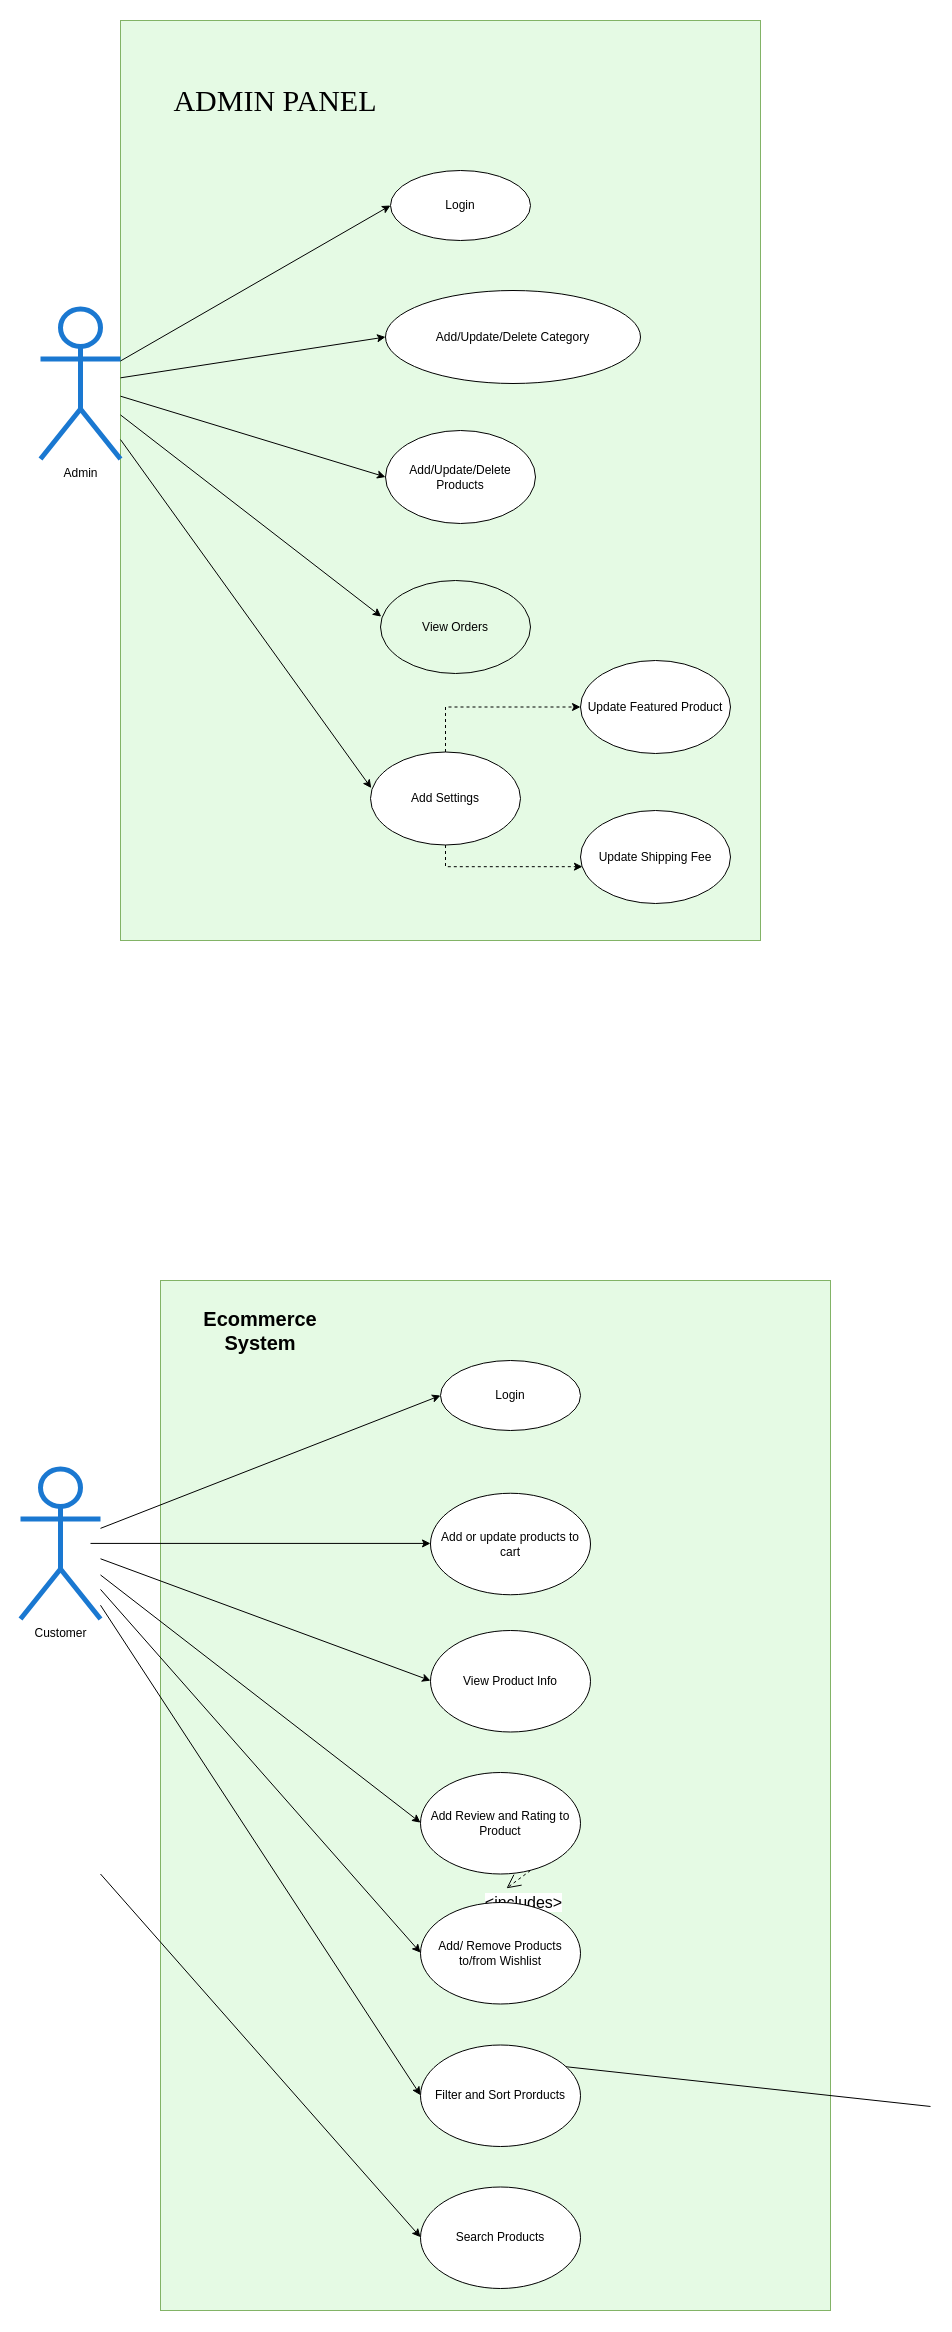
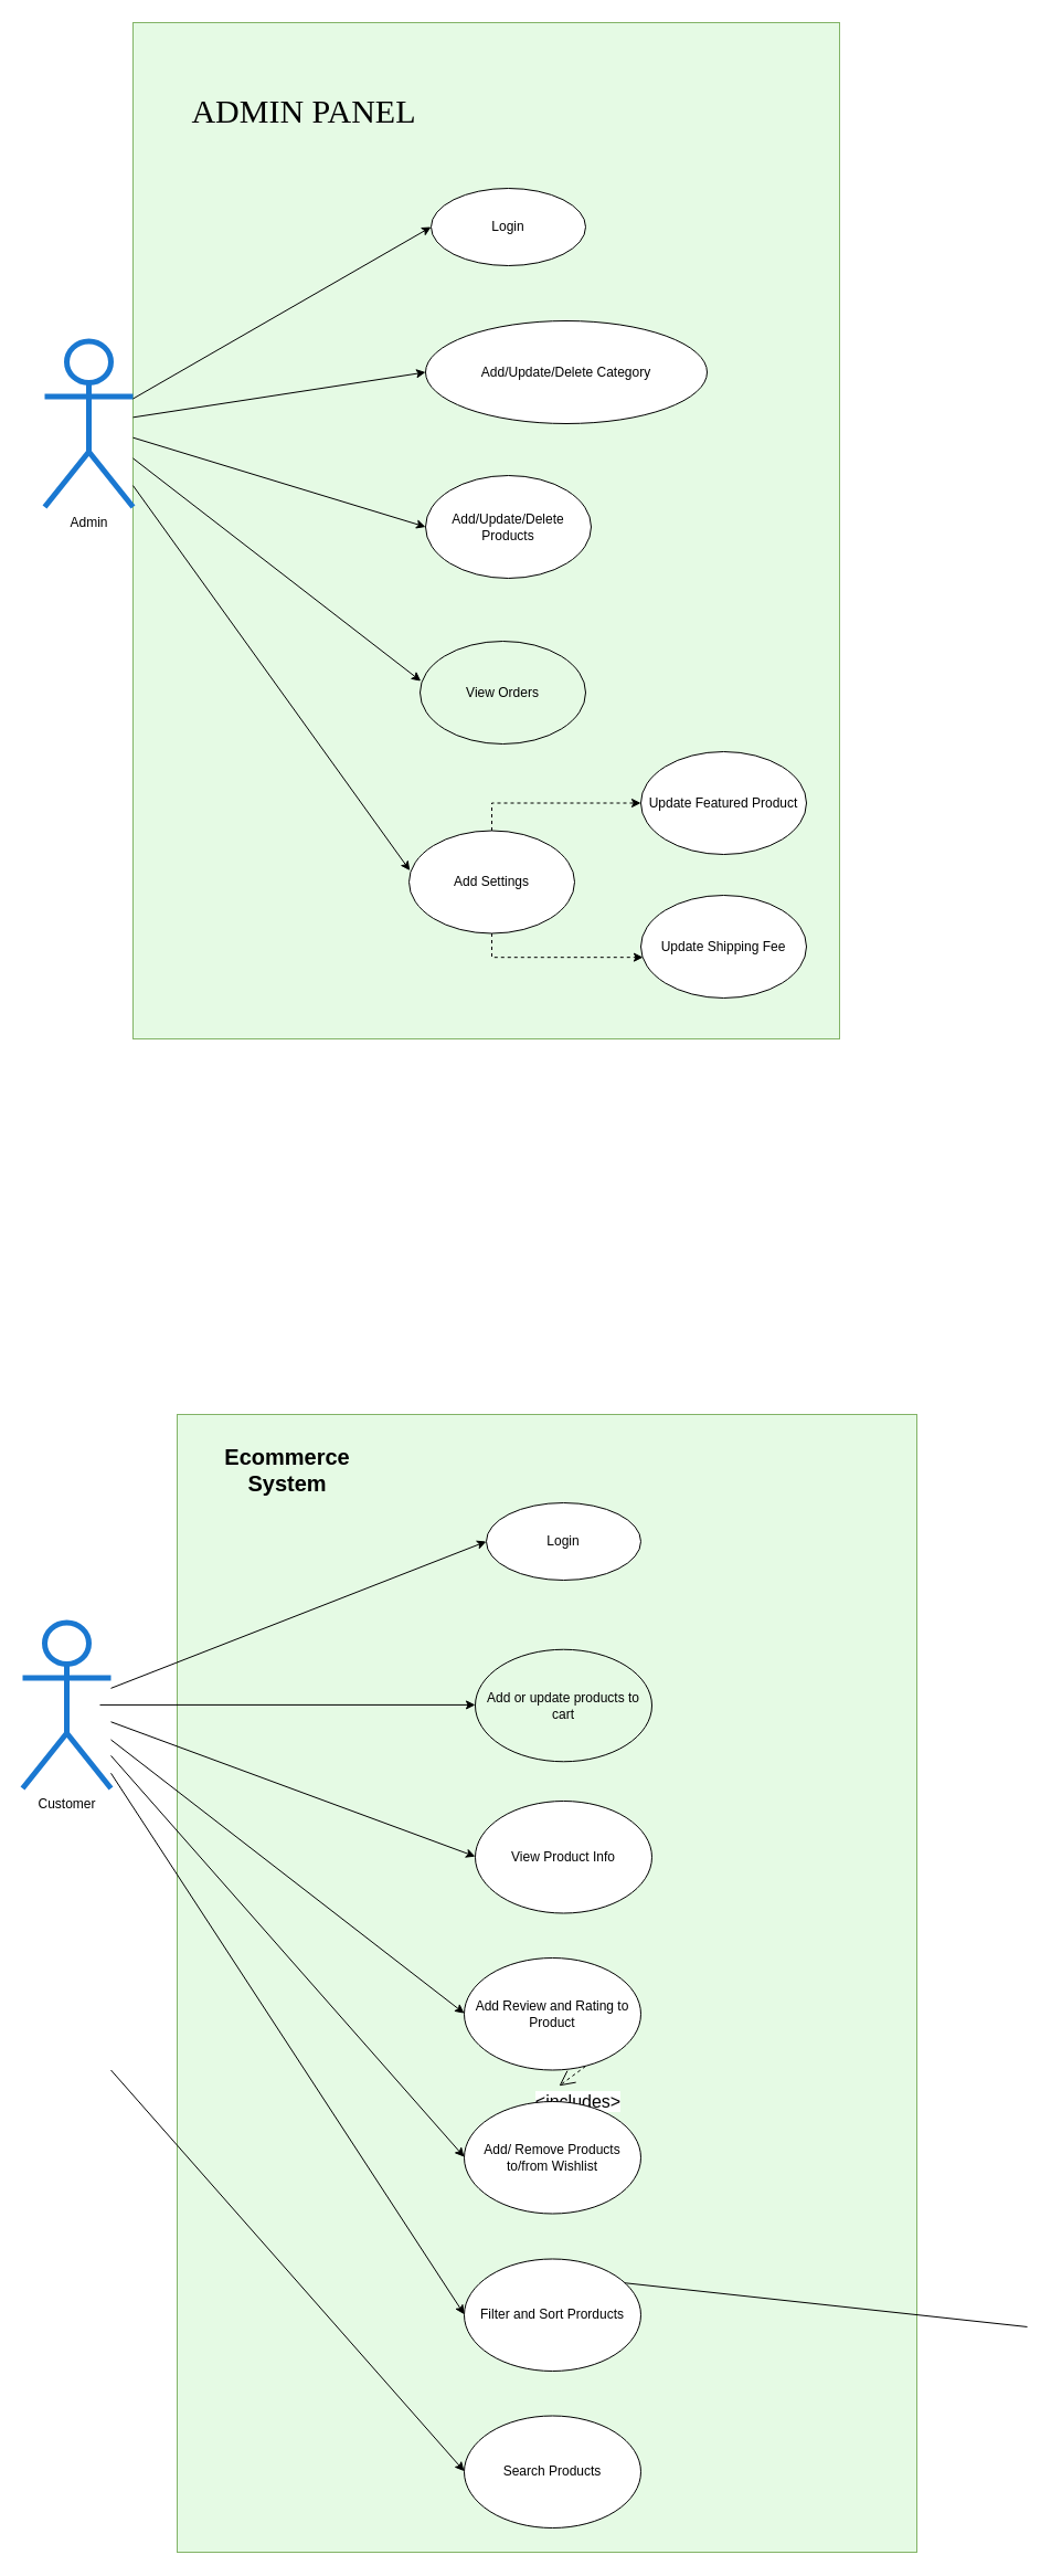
- <mxCell id="25" value="Update Featured Product" style="ellipse;html=1;whiteSpace=wrap;" vertex="1" parent="1"><mxGeometry x="580" y="660" width="150" height="93" as="geometry" /></mxCell>
+ <mxCell id="25" value="Update Featured Product" style="ellipse;html=1;whiteSpace=wrap;" vertex="1" parent="1"><mxGeometry x="580" y="680" width="150" height="93" as="geometry" /></mxCell>
- <mxCell id="27" value="Add or update products to cart" style="ellipse;whiteSpace=wrap;html=1;" vertex="1" parent="1"><mxGeometry x="430" y="1492.75" width="160" height="101.5" as="geometry" /></mxCell>
+ <mxCell id="27" value="Add or update products to cart" style="ellipse;whiteSpace=wrap;html=1;fillColor=#e5fae4;" vertex="1" parent="1"><mxGeometry x="430" y="1492.75" width="160" height="101.5" as="geometry" /></mxCell>
